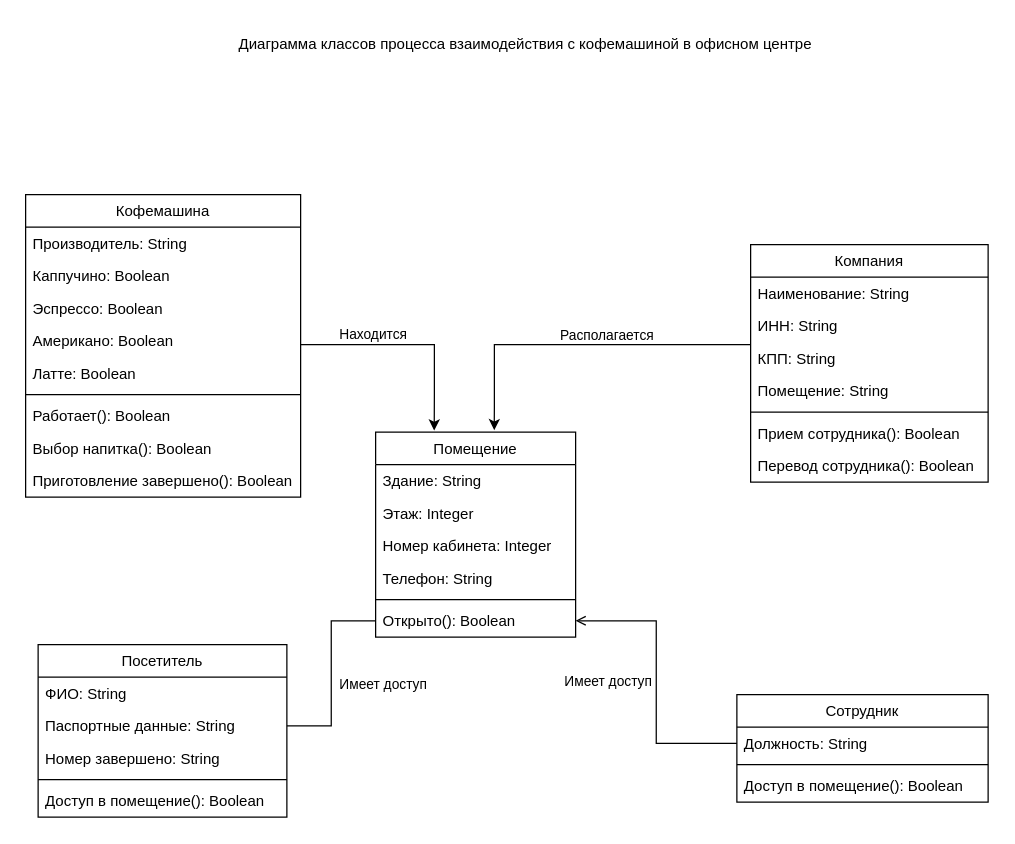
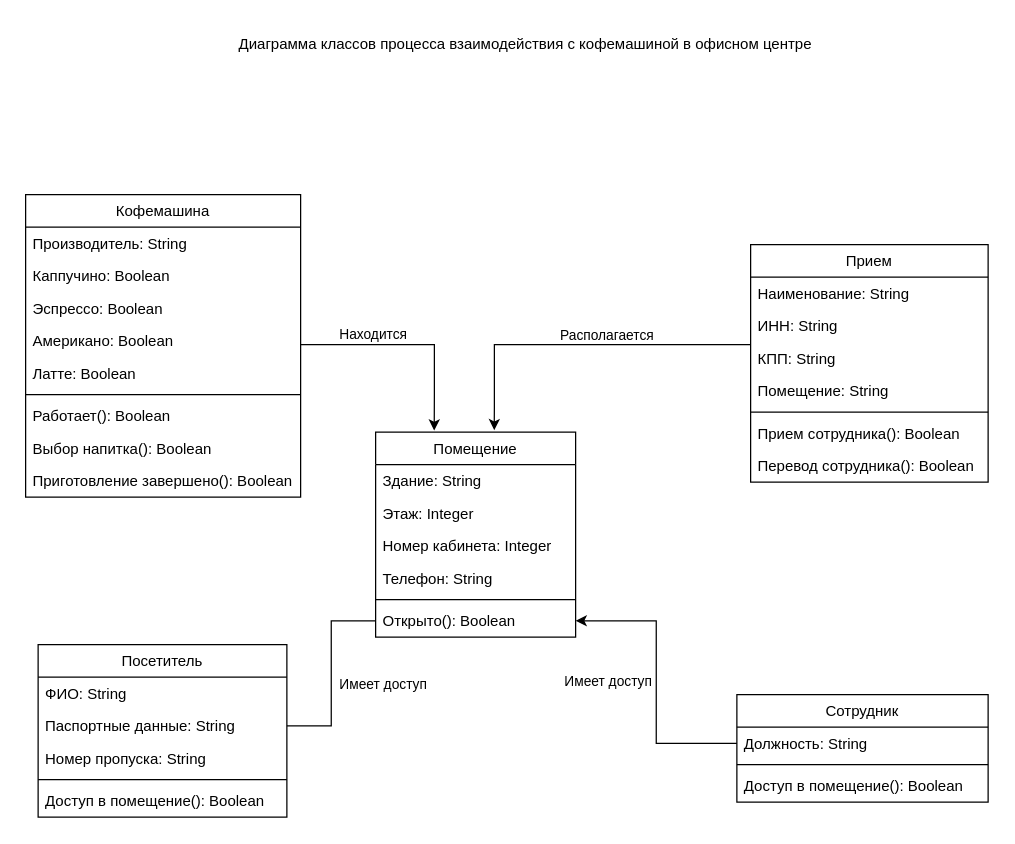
- <mxCell id="22" value="Компания" style="swimlane;fontStyle=0;align=center;verticalAlign=top;childLayout=stackLayout;horizontal=1;startSize=26;horizontalStack=0;resizeParent=1;resizeLast=0;collapsible=1;marginBottom=0;rounded=0;shadow=0;strokeWidth=1;" parent="1" vertex="1"><mxGeometry x="600" y="195" width="190" height="190" as="geometry"><mxRectangle x="640" y="280" width="160" height="26" as="alternateBounds" /></mxGeometry></mxCell>
+ <mxCell id="22" value="Прием" style="swimlane;fontStyle=0;align=center;verticalAlign=top;childLayout=stackLayout;horizontal=1;startSize=26;horizontalStack=0;resizeParent=1;resizeLast=0;collapsible=1;marginBottom=0;rounded=0;shadow=0;strokeWidth=1;" parent="1" vertex="1"><mxGeometry x="600" y="195" width="190" height="190" as="geometry"><mxRectangle x="640" y="280" width="160" height="26" as="alternateBounds" /></mxGeometry></mxCell>
- <mxCell id="37" style="edgeStyle=orthogonalEdgeStyle;rounded=0;orthogonalLoop=1;jettySize=auto;html=1;exitX=0;exitY=0.5;exitDx=0;exitDy=0;labelBorderColor=none;endArrow=open;" parent="1" source="19" target="36" edge="1"><mxGeometry relative="1" as="geometry" /></mxCell>
+ <mxCell id="37" style="edgeStyle=orthogonalEdgeStyle;rounded=0;orthogonalLoop=1;jettySize=auto;html=1;exitX=0;exitY=0.5;exitDx=0;exitDy=0;labelBorderColor=none;" parent="1" source="19" target="36" edge="1"><mxGeometry relative="1" as="geometry" /></mxCell>
- <mxCell id="15" value="Номер завершено: String" style="text;align=left;verticalAlign=top;spacingLeft=4;spacingRight=4;overflow=hidden;rotatable=0;points=[[0,0.5],[1,0.5]];portConstraint=eastwest;rounded=0;shadow=0;html=0;" parent="12" vertex="1"><mxGeometry y="78" width="199" height="26" as="geometry" /></mxCell>
+ <mxCell id="15" value="Номер пропуска: String" style="text;align=left;verticalAlign=top;spacingLeft=4;spacingRight=4;overflow=hidden;rotatable=0;points=[[0,0.5],[1,0.5]];portConstraint=eastwest;rounded=0;shadow=0;html=0;" parent="12" vertex="1"><mxGeometry y="78" width="199" height="26" as="geometry" /></mxCell>
